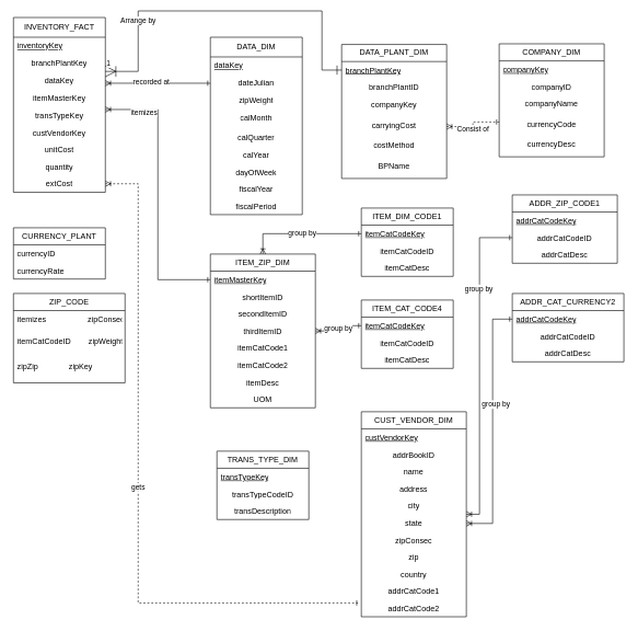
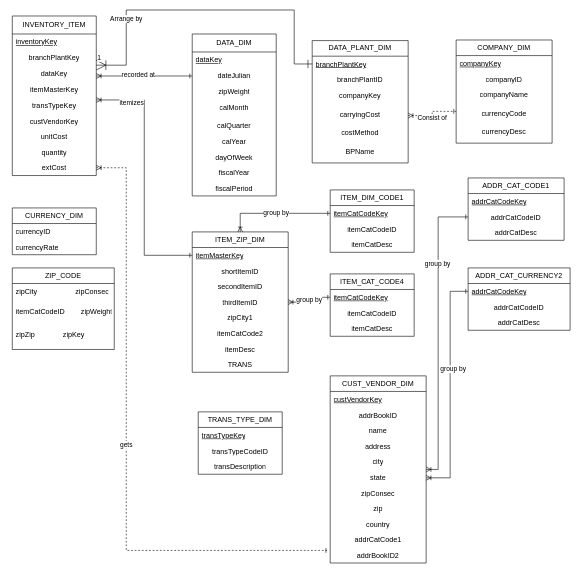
- <mxCell id="2" value="INVENTORY_FACT" style="swimlane;fontStyle=0;childLayout=stackLayout;horizontal=1;startSize=30;fillColor=none;horizontalStack=0;resizeParent=1;resizeParentMax=0;resizeLast=0;collapsible=1;marginBottom=0;whiteSpace=wrap;html=1;" vertex="1" parent="1"><mxGeometry x="20" y="20" width="140" height="266" as="geometry"><mxRectangle x="140" y="130" width="150" height="30" as="alternateBounds" /></mxGeometry></mxCell>
+ <mxCell id="2" value="INVENTORY_ITEM" style="swimlane;fontStyle=0;childLayout=stackLayout;horizontal=1;startSize=30;fillColor=none;horizontalStack=0;resizeParent=1;resizeParentMax=0;resizeLast=0;collapsible=1;marginBottom=0;whiteSpace=wrap;html=1;" vertex="1" parent="1"><mxGeometry x="20" y="20" width="140" height="266" as="geometry"><mxRectangle x="140" y="130" width="150" height="30" as="alternateBounds" /></mxGeometry></mxCell>
- <mxCell id="86" value="ADDR_ZIP_CODE1" style="swimlane;fontStyle=0;childLayout=stackLayout;horizontal=1;startSize=26;fillColor=none;horizontalStack=0;resizeParent=1;resizeParentMax=0;resizeLast=0;collapsible=1;marginBottom=0;whiteSpace=wrap;html=1;" vertex="1" parent="1"><mxGeometry x="780" y="290" width="160" height="104" as="geometry" /></mxCell>
+ <mxCell id="86" value="ADDR_CAT_CODE1" style="swimlane;fontStyle=0;childLayout=stackLayout;horizontal=1;startSize=26;fillColor=none;horizontalStack=0;resizeParent=1;resizeParentMax=0;resizeLast=0;collapsible=1;marginBottom=0;whiteSpace=wrap;html=1;" vertex="1" parent="1"><mxGeometry x="780" y="290" width="160" height="104" as="geometry" /></mxCell>
- <mxCell id="33" value="CURRENCY_PLANT" style="swimlane;fontStyle=0;childLayout=stackLayout;horizontal=1;startSize=26;fillColor=none;horizontalStack=0;resizeParent=1;resizeParentMax=0;resizeLast=0;collapsible=1;marginBottom=0;whiteSpace=wrap;html=1;" vertex="1" parent="1"><mxGeometry x="20" y="340" width="140" height="78" as="geometry" /></mxCell>
+ <mxCell id="33" value="CURRENCY_DIM" style="swimlane;fontStyle=0;childLayout=stackLayout;horizontal=1;startSize=26;fillColor=none;horizontalStack=0;resizeParent=1;resizeParentMax=0;resizeLast=0;collapsible=1;marginBottom=0;whiteSpace=wrap;html=1;" vertex="1" parent="1"><mxGeometry x="20" y="340" width="140" height="78" as="geometry" /></mxCell>
- <mxCell id="44" value="itemizes&lt;span style=&quot;&quot;&gt;&lt;span style=&quot;white-space: pre;&quot;&gt;&amp;nbsp;&amp;nbsp;&amp;nbsp;&amp;nbsp;&lt;/span&gt;&lt;/span&gt;&lt;span style=&quot;&quot;&gt;&lt;span style=&quot;white-space: pre;&quot;&gt;&amp;nbsp;&amp;nbsp;&amp;nbsp;&amp;nbsp;&lt;/span&gt;&lt;/span&gt;&lt;span style=&quot;&quot;&gt;&lt;span style=&quot;white-space: pre;&quot;&gt;&amp;nbsp;&amp;nbsp;&amp;nbsp;&amp;nbsp;&lt;span style=&quot;white-space: pre;&quot;&gt; &lt;/span&gt;      &lt;/span&gt;&lt;/span&gt;zipConsec" style="text;strokeColor=none;fillColor=none;align=left;verticalAlign=top;spacingLeft=4;spacingRight=4;overflow=hidden;rotatable=0;points=[[0,0.5],[1,0.5]];portConstraint=eastwest;whiteSpace=wrap;html=1;" vertex="1" parent="43"><mxGeometry y="26" width="170" height="34" as="geometry" /></mxCell>
+ <mxCell id="44" value="zipCity&lt;span style=&quot;&quot;&gt;&lt;span style=&quot;white-space: pre;&quot;&gt;&amp;nbsp;&amp;nbsp;&amp;nbsp;&amp;nbsp;&lt;/span&gt;&lt;/span&gt;&lt;span style=&quot;&quot;&gt;&lt;span style=&quot;white-space: pre;&quot;&gt;&amp;nbsp;&amp;nbsp;&amp;nbsp;&amp;nbsp;&lt;/span&gt;&lt;/span&gt;&lt;span style=&quot;&quot;&gt;&lt;span style=&quot;white-space: pre;&quot;&gt;&amp;nbsp;&amp;nbsp;&amp;nbsp;&amp;nbsp;&lt;span style=&quot;white-space: pre;&quot;&gt; &lt;/span&gt;      &lt;/span&gt;&lt;/span&gt;zipConsec" style="text;strokeColor=none;fillColor=none;align=left;verticalAlign=top;spacingLeft=4;spacingRight=4;overflow=hidden;rotatable=0;points=[[0,0.5],[1,0.5]];portConstraint=eastwest;whiteSpace=wrap;html=1;" vertex="1" parent="43"><mxGeometry y="26" width="170" height="34" as="geometry" /></mxCell>
- <mxCell id="54" value="itemCatCode1" style="text;strokeColor=none;fillColor=none;align=center;verticalAlign=top;spacingLeft=4;spacingRight=4;overflow=hidden;rotatable=0;points=[[0,0.5],[1,0.5]];portConstraint=eastwest;whiteSpace=wrap;html=1;" vertex="1" parent="49"><mxGeometry y="130" width="160" height="26" as="geometry" /></mxCell>
+ <mxCell id="54" value="zipCity1" style="text;strokeColor=none;fillColor=none;align=center;verticalAlign=top;spacingLeft=4;spacingRight=4;overflow=hidden;rotatable=0;points=[[0,0.5],[1,0.5]];portConstraint=eastwest;whiteSpace=wrap;html=1;" vertex="1" parent="49"><mxGeometry y="130" width="160" height="26" as="geometry" /></mxCell>
- <mxCell id="57" value="UOM" style="text;strokeColor=none;fillColor=none;align=center;verticalAlign=top;spacingLeft=4;spacingRight=4;overflow=hidden;rotatable=0;points=[[0,0.5],[1,0.5]];portConstraint=eastwest;whiteSpace=wrap;html=1;" vertex="1" parent="49"><mxGeometry y="208" width="160" height="26" as="geometry" /></mxCell>
+ <mxCell id="57" value="TRANS" style="text;strokeColor=none;fillColor=none;align=center;verticalAlign=top;spacingLeft=4;spacingRight=4;overflow=hidden;rotatable=0;points=[[0,0.5],[1,0.5]];portConstraint=eastwest;whiteSpace=wrap;html=1;" vertex="1" parent="49"><mxGeometry y="208" width="160" height="26" as="geometry" /></mxCell>
- <mxCell id="85" value="addrCatCode2" style="text;strokeColor=none;fillColor=none;align=center;verticalAlign=top;spacingLeft=4;spacingRight=4;overflow=hidden;rotatable=0;points=[[0,0.5],[1,0.5]];portConstraint=eastwest;whiteSpace=wrap;html=1;" vertex="1" parent="74"><mxGeometry y="286" width="160" height="26" as="geometry" /></mxCell>
+ <mxCell id="85" value="addrBookID2" style="text;strokeColor=none;fillColor=none;align=center;verticalAlign=top;spacingLeft=4;spacingRight=4;overflow=hidden;rotatable=0;points=[[0,0.5],[1,0.5]];portConstraint=eastwest;whiteSpace=wrap;html=1;" vertex="1" parent="74"><mxGeometry y="286" width="160" height="26" as="geometry" /></mxCell>
